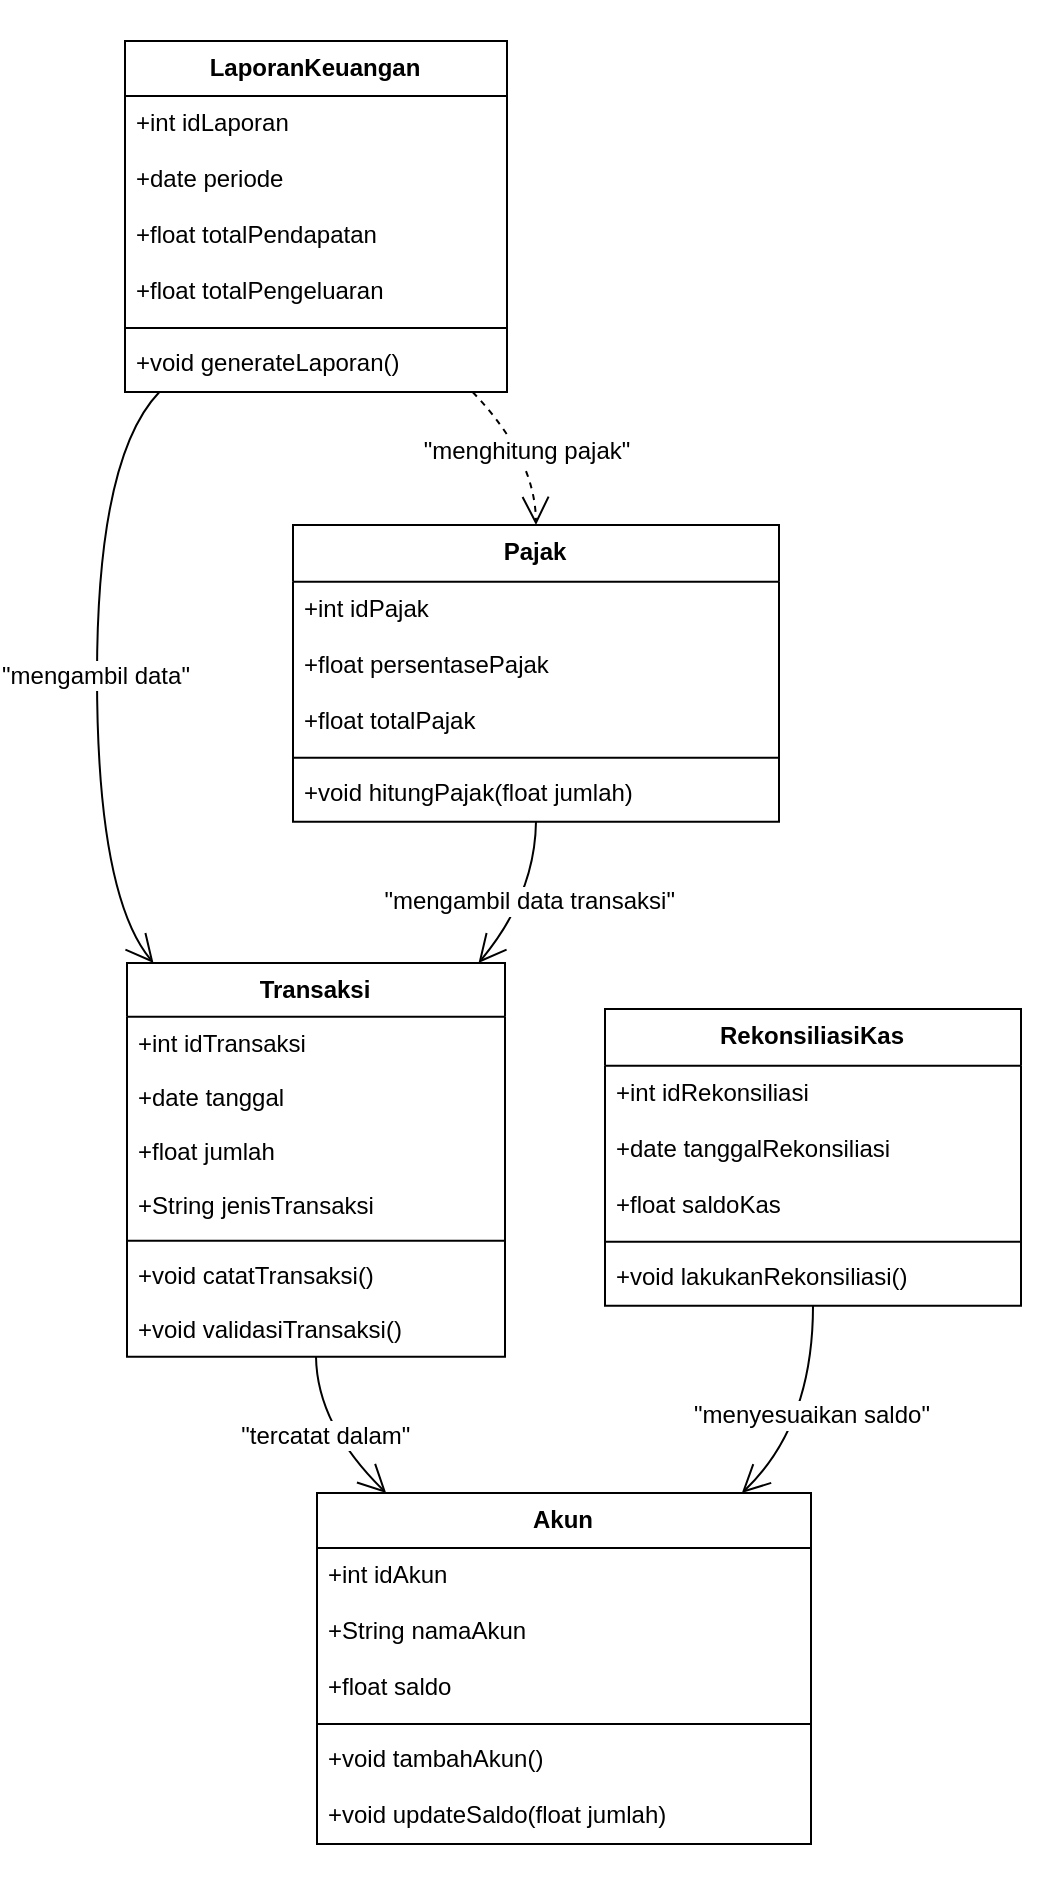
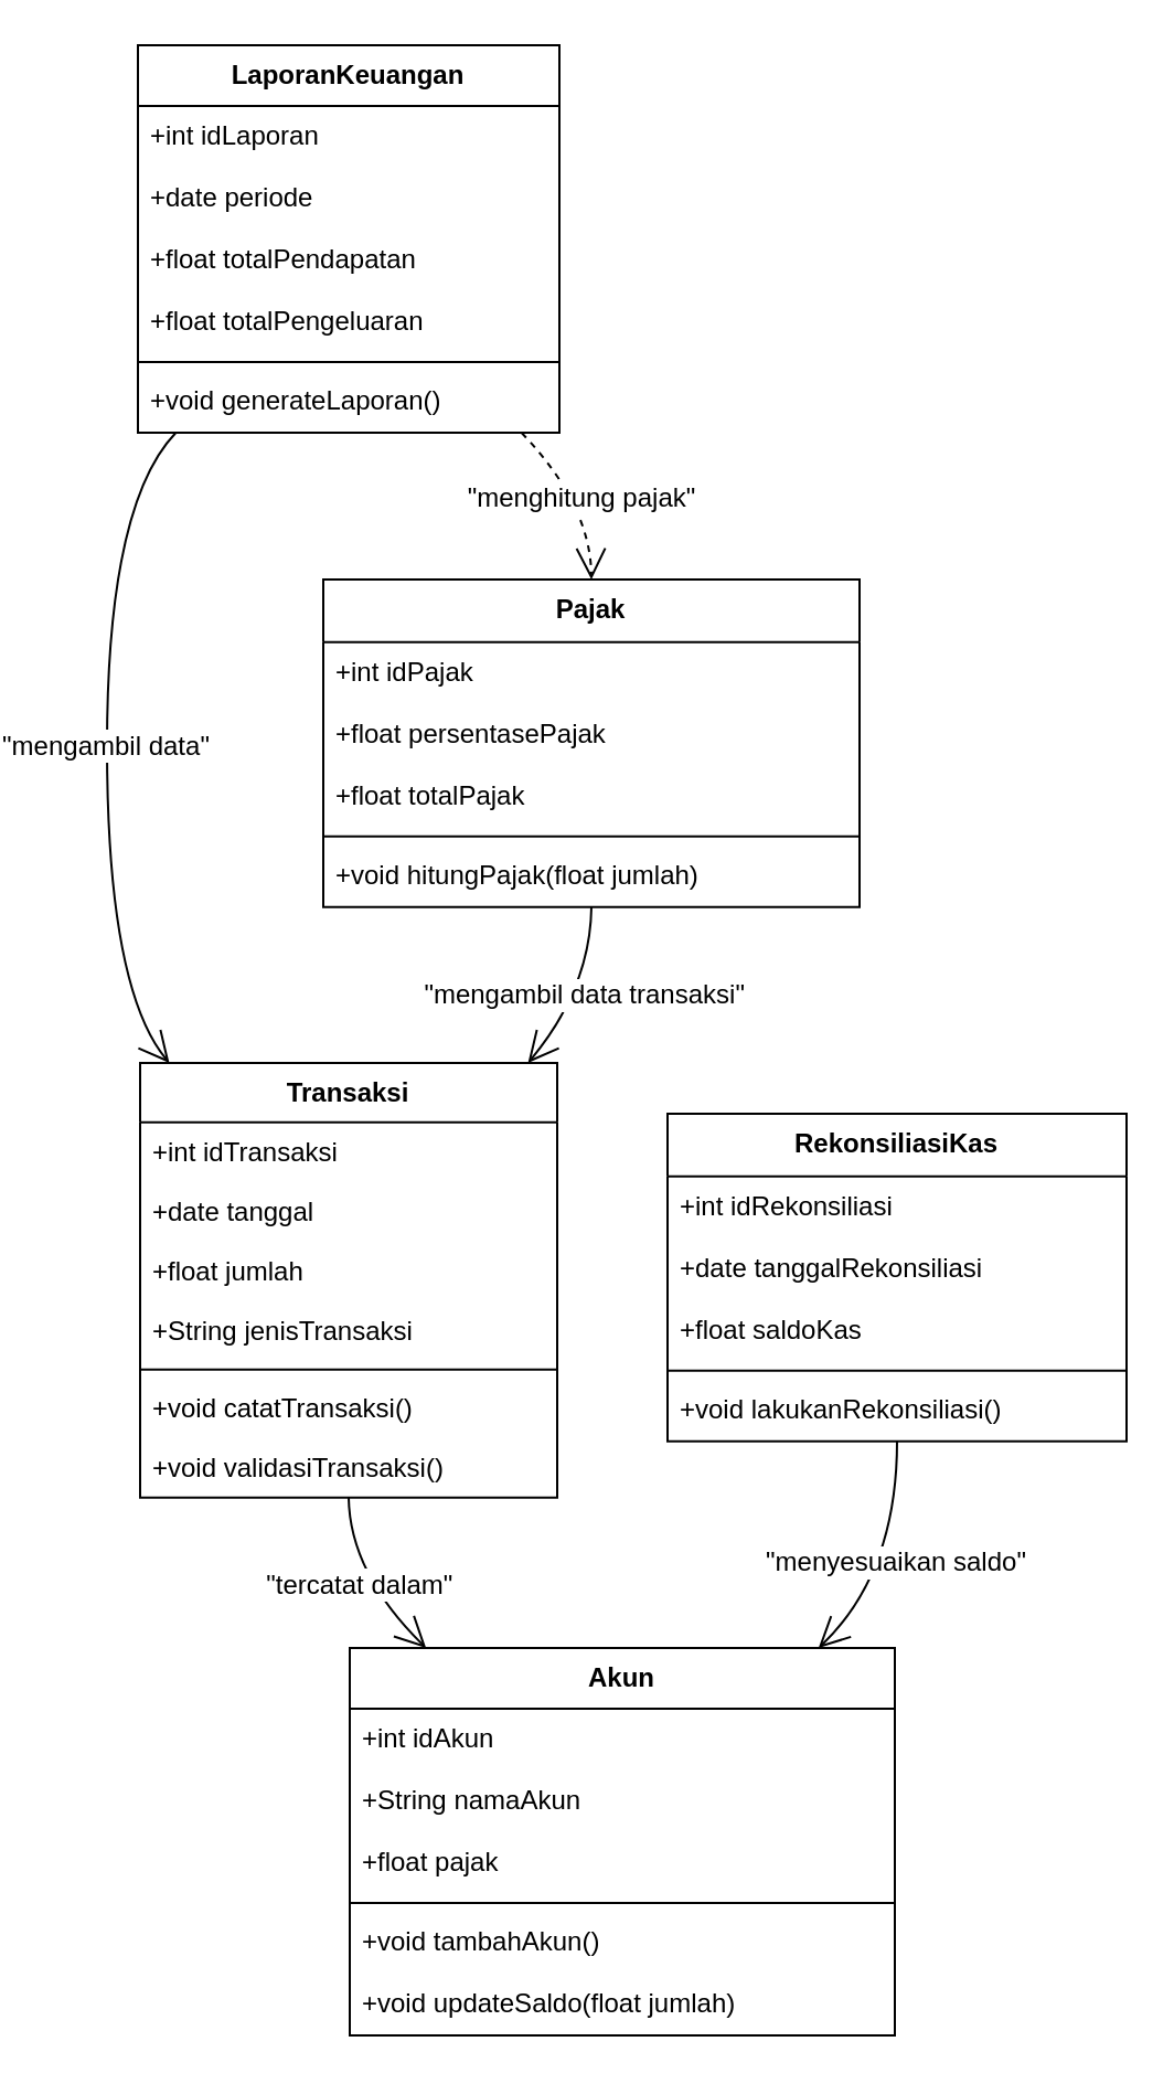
- <mxCell id="13" value="+float saldo" style="text;strokeColor=none;fillColor=none;align=left;verticalAlign=top;spacingLeft=4;spacingRight=4;overflow=hidden;rotatable=0;points=[[0,0.5],[1,0.5]];portConstraint=eastwest;" vertex="1" parent="10"><mxGeometry y="83.5" width="247" height="28" as="geometry" /></mxCell>
+ <mxCell id="13" value="+float pajak" style="text;strokeColor=none;fillColor=none;align=left;verticalAlign=top;spacingLeft=4;spacingRight=4;overflow=hidden;rotatable=0;points=[[0,0.5],[1,0.5]];portConstraint=eastwest;" vertex="1" parent="10"><mxGeometry y="83.5" width="247" height="28" as="geometry" /></mxCell>
